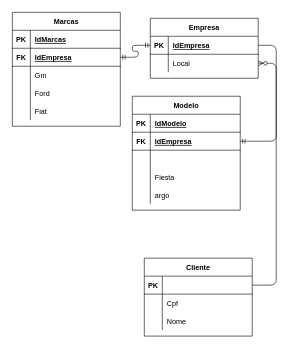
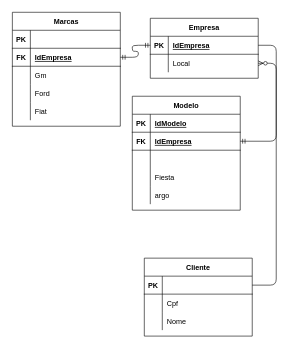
- <mxCell id="5" value="IdMarcas" style="shape=partialRectangle;connectable=0;fillColor=none;top=0;left=0;bottom=0;right=0;align=left;spacingLeft=6;fontStyle=5;overflow=hidden;" vertex="1" parent="3"><mxGeometry x="30" width="150" height="30" as="geometry" /></mxCell>
